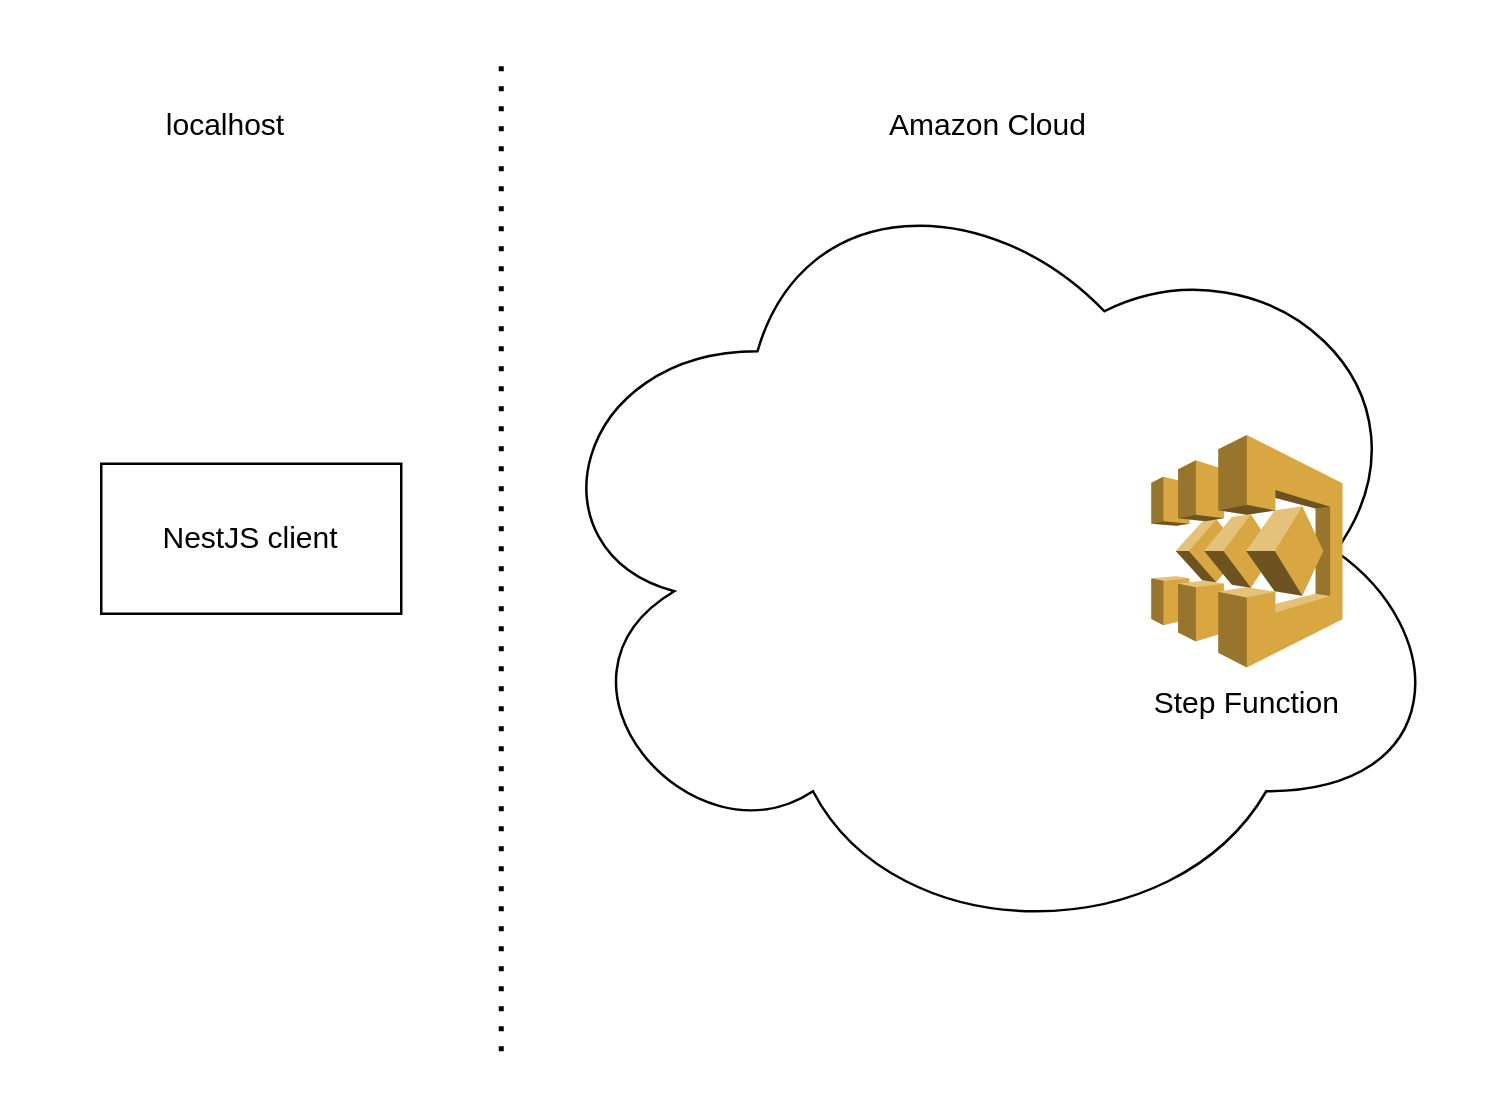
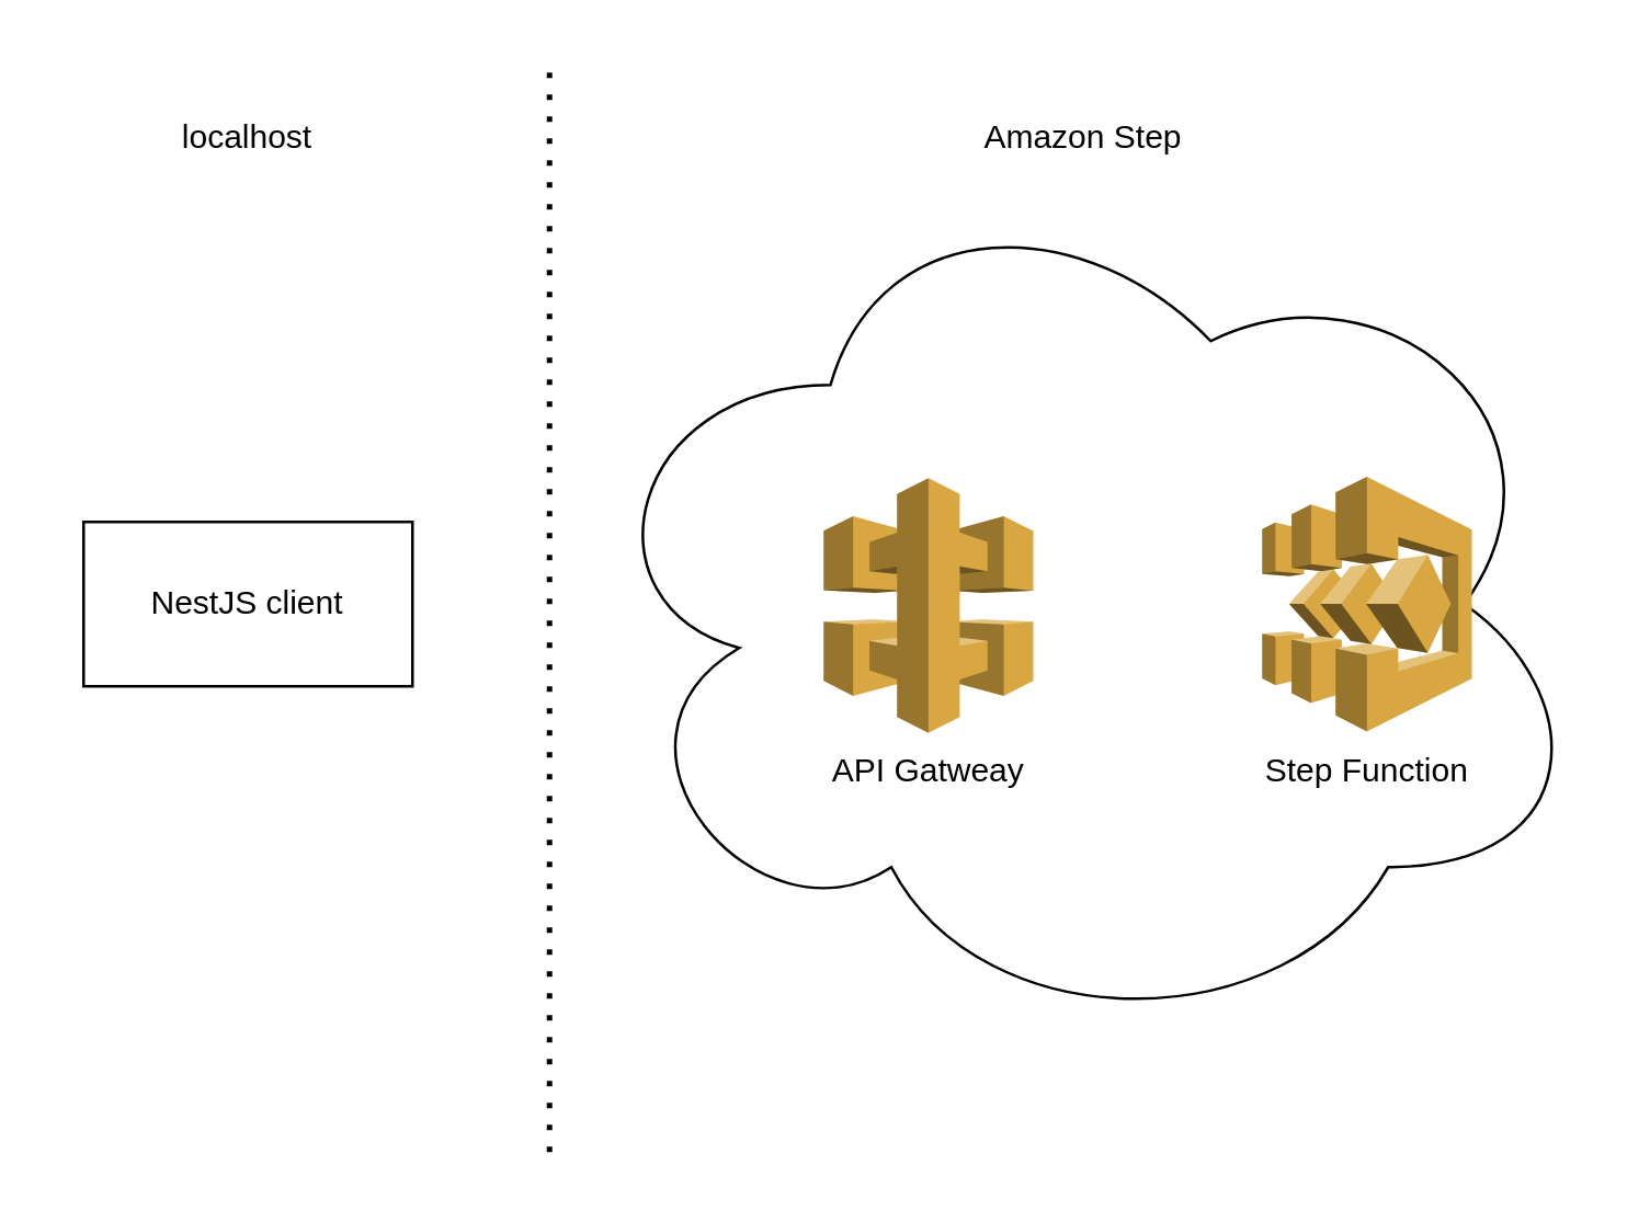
- <mxCell id="5" value="Amazon Cloud" style="text;html=1;strokeColor=none;fillColor=none;align=center;verticalAlign=middle;whiteSpace=wrap;rounded=0;" vertex="1" parent="1"><mxGeometry x="325" y="40" width="140" height="20" as="geometry" /></mxCell>
+ <mxCell id="5" value="Amazon Step" style="text;html=1;strokeColor=none;fillColor=none;align=center;verticalAlign=middle;whiteSpace=wrap;rounded=0;" vertex="1" parent="1"><mxGeometry x="325" y="40" width="140" height="20" as="geometry" /></mxCell>
- <mxCell id="3" value="NestJS client" style="rounded=0;whiteSpace=wrap;html=1;" vertex="1" parent="1"><mxGeometry x="40" y="185" width="120" height="60" as="geometry" /></mxCell>
+ <mxCell id="3" value="NestJS client" style="rounded=0;whiteSpace=wrap;html=1;" vertex="1" parent="1"><mxGeometry x="30" y="190" width="120" height="60" as="geometry" /></mxCell>
+ <mxCell id="7" value="API Gatweay" style="outlineConnect=0;dashed=0;verticalLabelPosition=bottom;verticalAlign=top;align=center;html=1;shape=mxgraph.aws3.api_gateway;fillColor=#D9A741;gradientColor=none;" vertex="1" parent="1"><mxGeometry x="300" y="174" width="76.5" height="93" as="geometry" /></mxCell>
